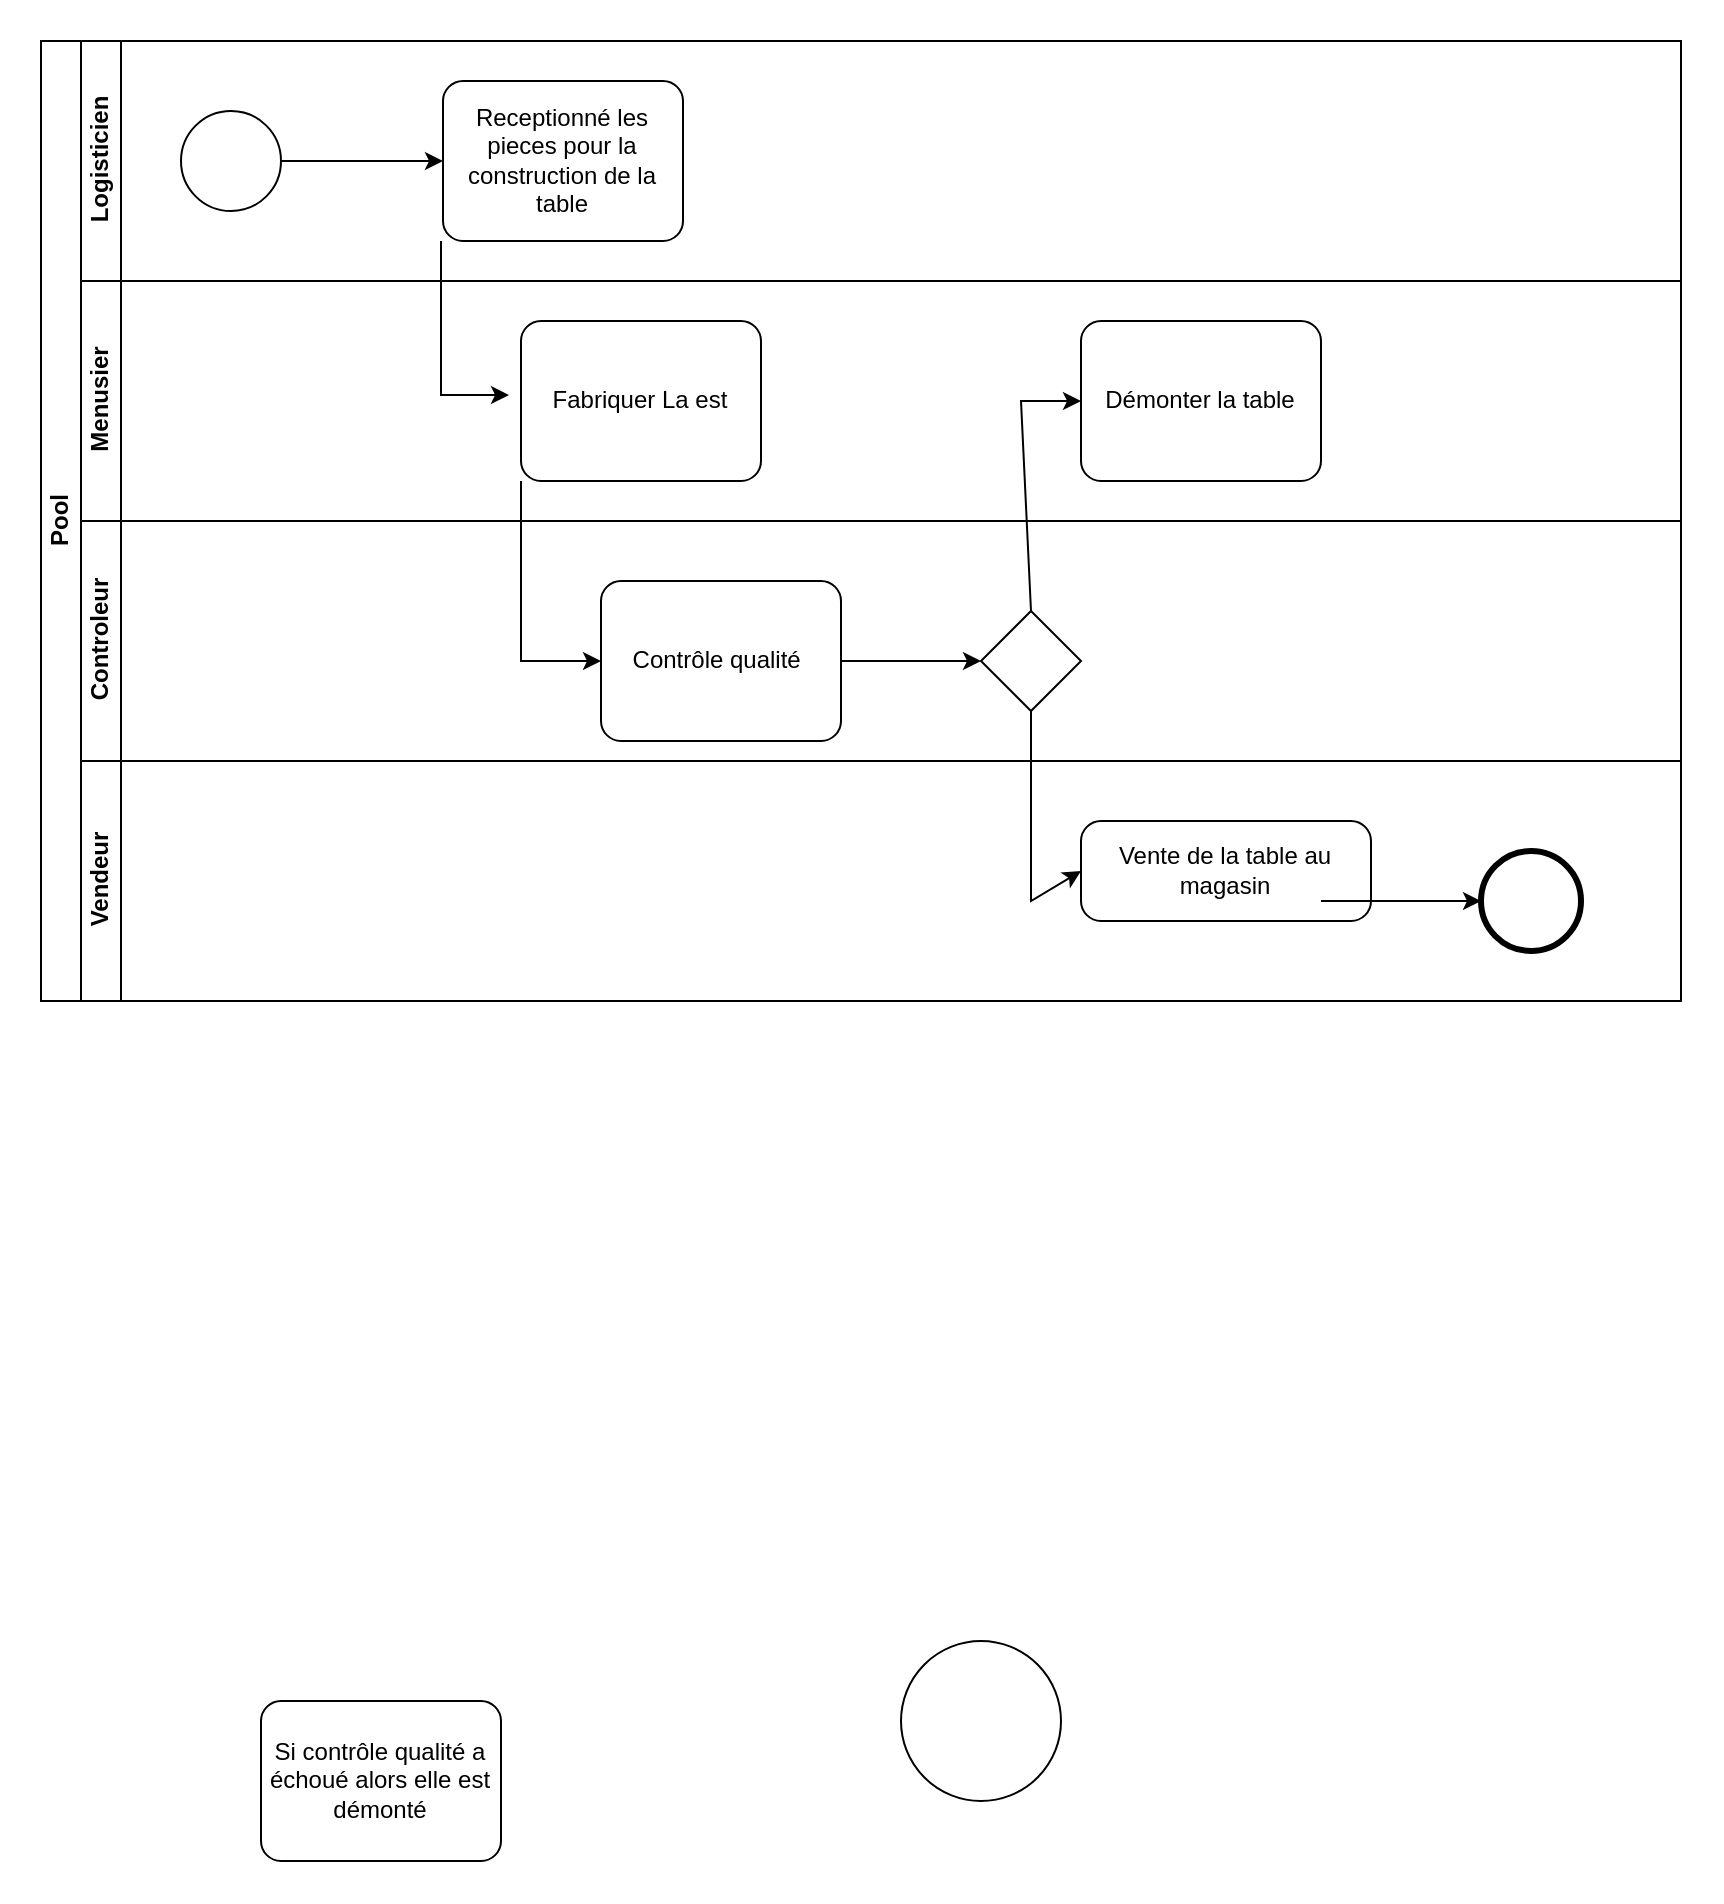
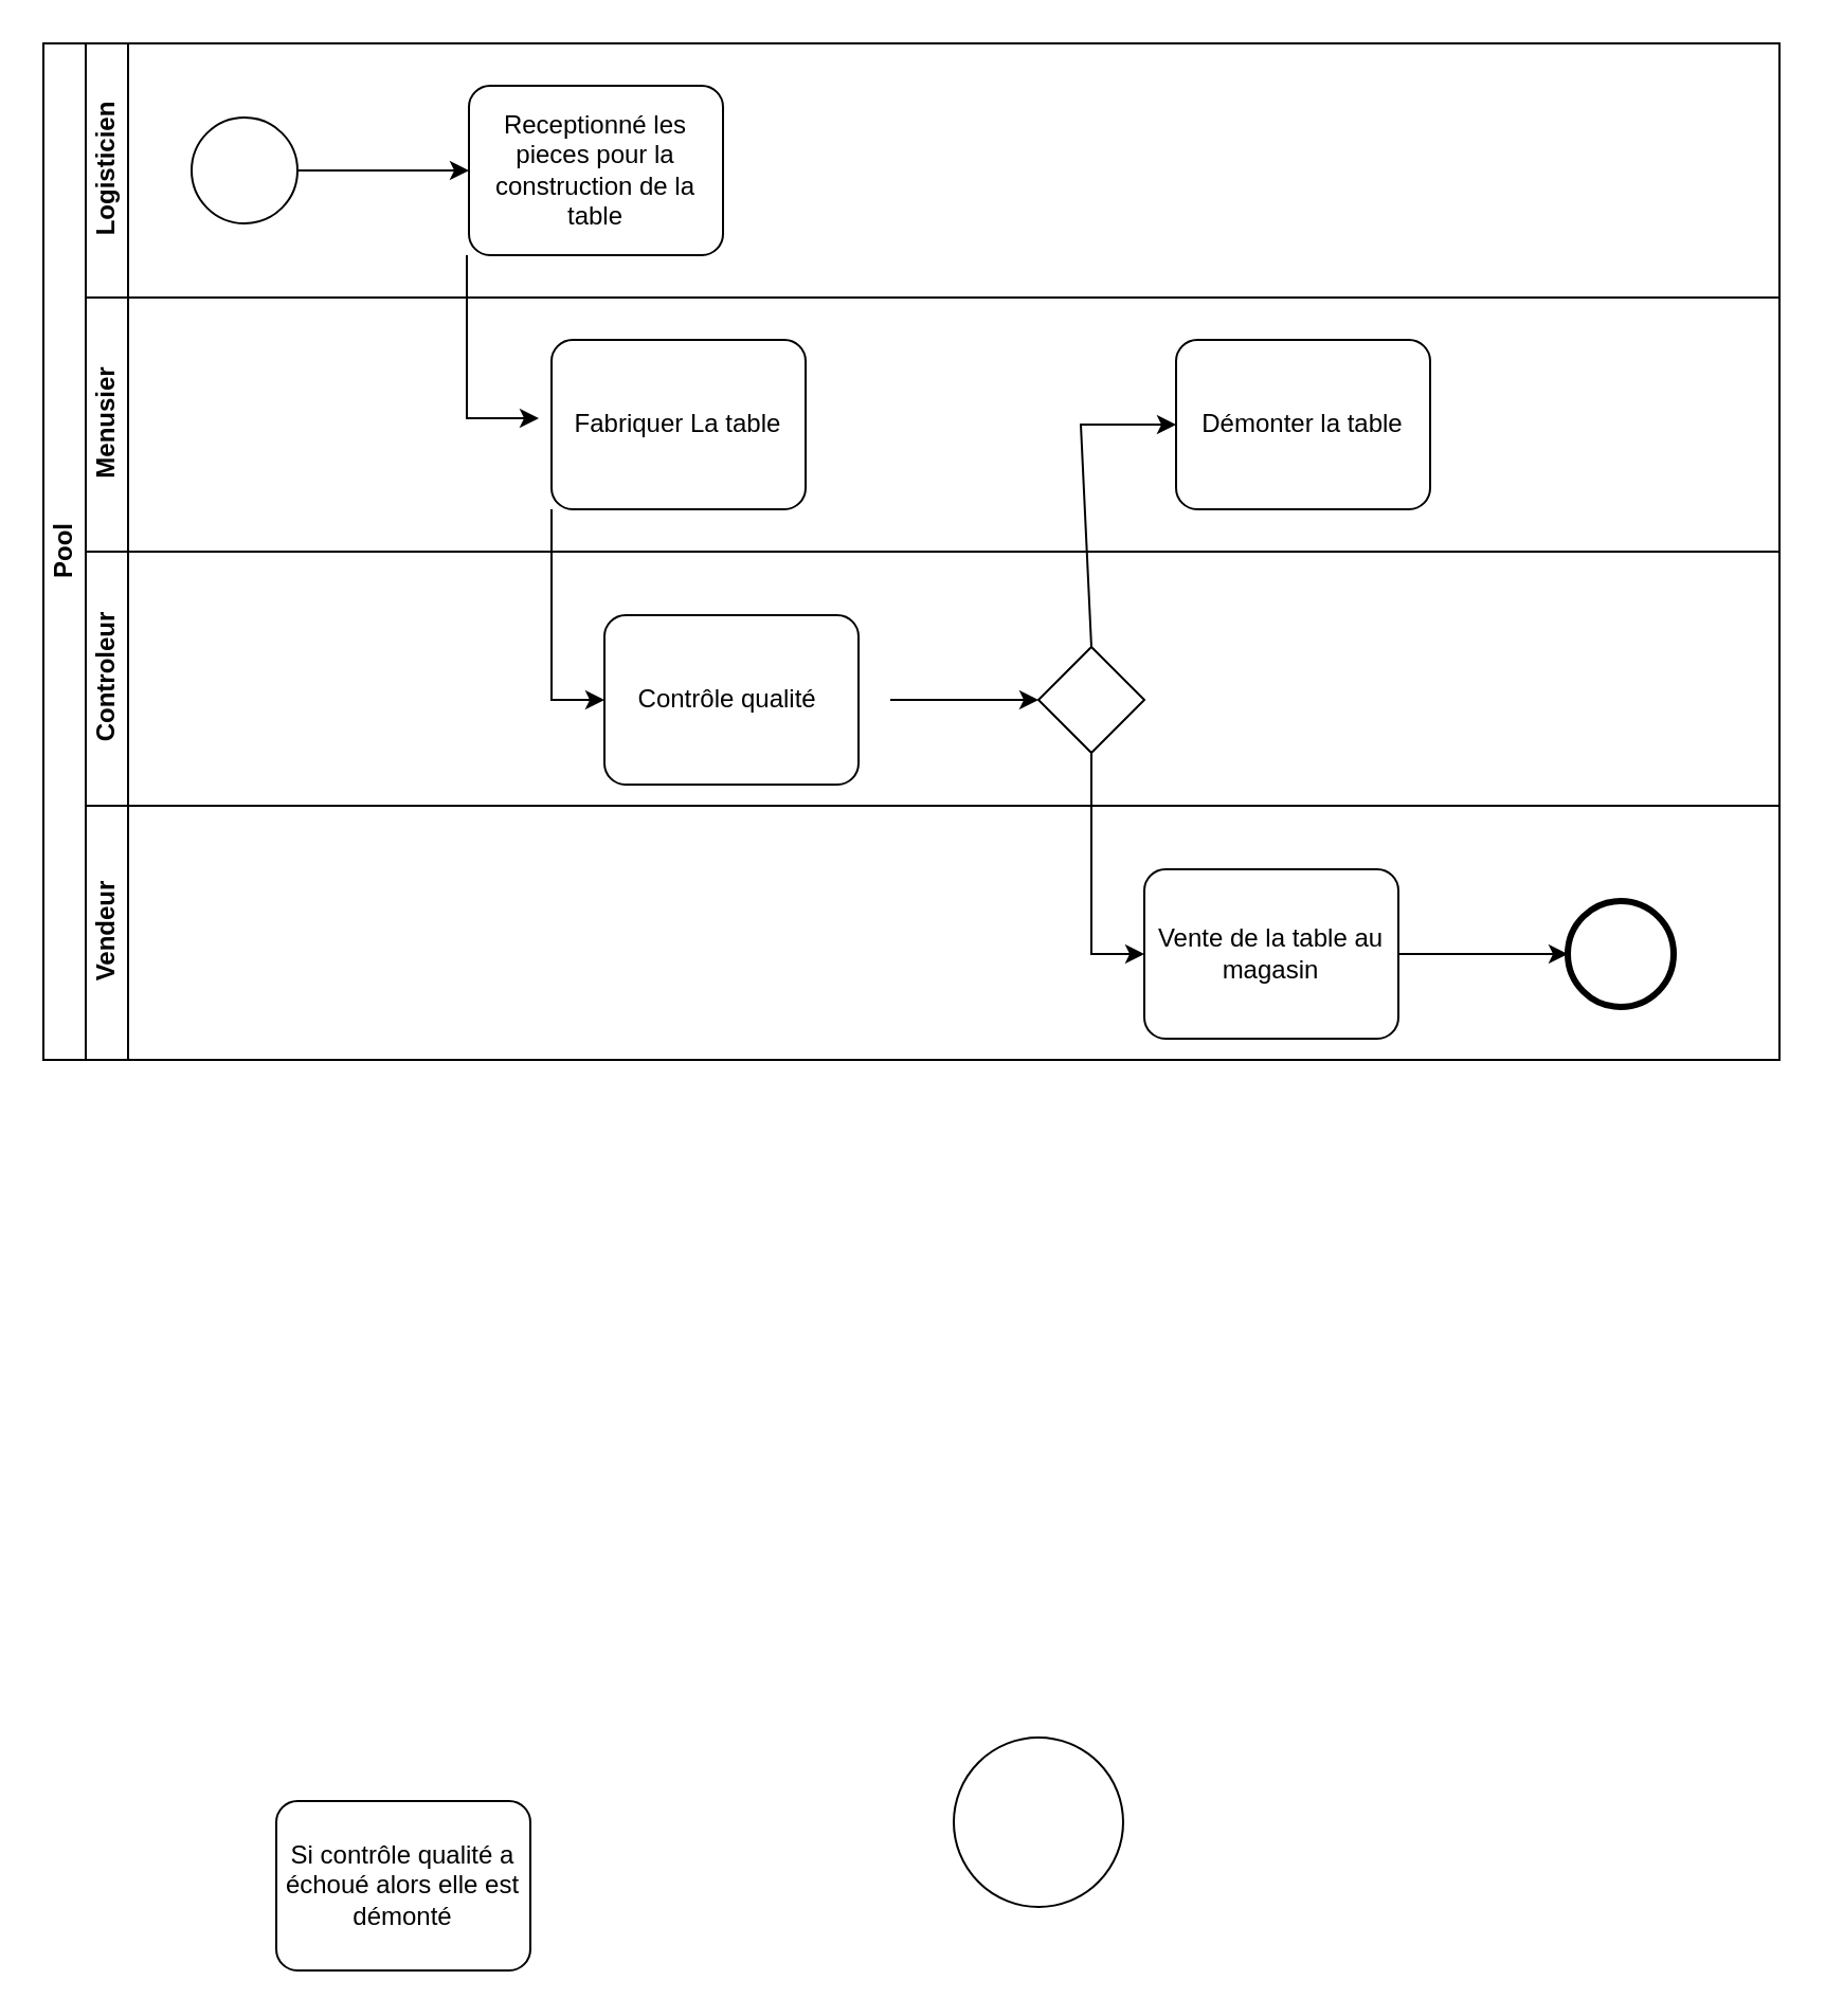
- <mxCell id="11" value="Fabriquer La est" style="points=[[0.25,0,0],[0.5,0,0],[0.75,0,0],[1,0.25,0],[1,0.5,0],[1,0.75,0],[0.75,1,0],[0.5,1,0],[0.25,1,0],[0,0.75,0],[0,0.5,0],[0,0.25,0]];shape=mxgraph.bpmn.task;whiteSpace=wrap;rectStyle=rounded;size=10;html=1;container=1;expand=0;collapsible=0;taskMarker=abstract;" parent="10" vertex="1"><mxGeometry x="220" y="20" width="120" height="80" as="geometry" /></mxCell>
+ <mxCell id="11" value="Fabriquer La table" style="points=[[0.25,0,0],[0.5,0,0],[0.75,0,0],[1,0.25,0],[1,0.5,0],[1,0.75,0],[0.75,1,0],[0.5,1,0],[0.25,1,0],[0,0.75,0],[0,0.5,0],[0,0.25,0]];shape=mxgraph.bpmn.task;whiteSpace=wrap;rectStyle=rounded;size=10;html=1;container=1;expand=0;collapsible=0;taskMarker=abstract;" parent="10" vertex="1"><mxGeometry x="220" y="20" width="120" height="80" as="geometry" /></mxCell>
- <mxCell id="13" value="Démonter la table" style="points=[[0.25,0,0],[0.5,0,0],[0.75,0,0],[1,0.25,0],[1,0.5,0],[1,0.75,0],[0.75,1,0],[0.5,1,0],[0.25,1,0],[0,0.75,0],[0,0.5,0],[0,0.25,0]];shape=mxgraph.bpmn.task;whiteSpace=wrap;rectStyle=rounded;size=10;html=1;container=1;expand=0;collapsible=0;taskMarker=abstract;" parent="10" vertex="1"><mxGeometry x="500" y="20" width="120" height="80" as="geometry" /></mxCell>
+ <mxCell id="13" value="Démonter la table" style="points=[[0.25,0,0],[0.5,0,0],[0.75,0,0],[1,0.25,0],[1,0.5,0],[1,0.75,0],[0.75,1,0],[0.5,1,0],[0.25,1,0],[0,0.75,0],[0,0.5,0],[0,0.25,0]];shape=mxgraph.bpmn.task;whiteSpace=wrap;rectStyle=rounded;size=10;html=1;container=1;expand=0;collapsible=0;taskMarker=abstract;" parent="10" vertex="1"><mxGeometry x="515" y="20" width="120" height="80" as="geometry" /></mxCell>
- <mxCell id="15" value="Contrôle qualité&amp;nbsp;" style="points=[[0.25,0,0],[0.5,0,0],[0.75,0,0],[1,0.25,0],[1,0.5,0],[1,0.75,0],[0.75,1,0],[0.5,1,0],[0.25,1,0],[0,0.75,0],[0,0.5,0],[0,0.25,0]];shape=mxgraph.bpmn.task;whiteSpace=wrap;rectStyle=rounded;size=10;html=1;container=1;expand=0;collapsible=0;taskMarker=abstract;" parent="14" vertex="1"><mxGeometry x="260" y="30" width="120" height="80" as="geometry" /></mxCell>
+ <mxCell id="15" value="Contrôle qualité&amp;nbsp;" style="points=[[0.25,0,0],[0.5,0,0],[0.75,0,0],[1,0.25,0],[1,0.5,0],[1,0.75,0],[0.75,1,0],[0.5,1,0],[0.25,1,0],[0,0.75,0],[0,0.5,0],[0,0.25,0]];shape=mxgraph.bpmn.task;whiteSpace=wrap;rectStyle=rounded;size=10;html=1;container=1;expand=0;collapsible=0;taskMarker=abstract;" parent="14" vertex="1"><mxGeometry x="245" y="30" width="120" height="80" as="geometry" /></mxCell>
- <mxCell id="19" value="Vente de la table au magasin" style="points=[[0.25,0,0],[0.5,0,0],[0.75,0,0],[1,0.25,0],[1,0.5,0],[1,0.75,0],[0.75,1,0],[0.5,1,0],[0.25,1,0],[0,0.75,0],[0,0.5,0],[0,0.25,0]];shape=mxgraph.bpmn.task;whiteSpace=wrap;rectStyle=rounded;size=10;html=1;container=1;expand=0;collapsible=0;taskMarker=abstract;" parent="18" vertex="1"><mxGeometry x="500.0" y="30" width="145" height="50" as="geometry" /></mxCell>
+ <mxCell id="19" value="Vente de la table au magasin" style="points=[[0.25,0,0],[0.5,0,0],[0.75,0,0],[1,0.25,0],[1,0.5,0],[1,0.75,0],[0.75,1,0],[0.5,1,0],[0.25,1,0],[0,0.75,0],[0,0.5,0],[0,0.25,0]];shape=mxgraph.bpmn.task;whiteSpace=wrap;rectStyle=rounded;size=10;html=1;container=1;expand=0;collapsible=0;taskMarker=abstract;" parent="18" vertex="1"><mxGeometry x="500.0" y="30" width="120" height="80" as="geometry" /></mxCell>
